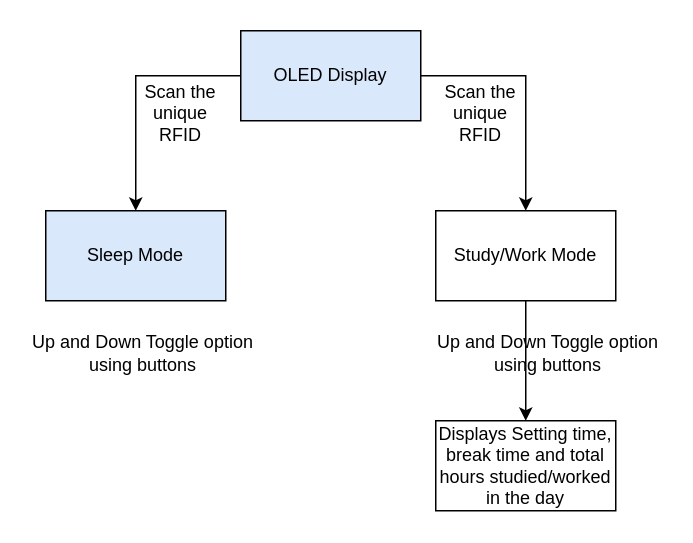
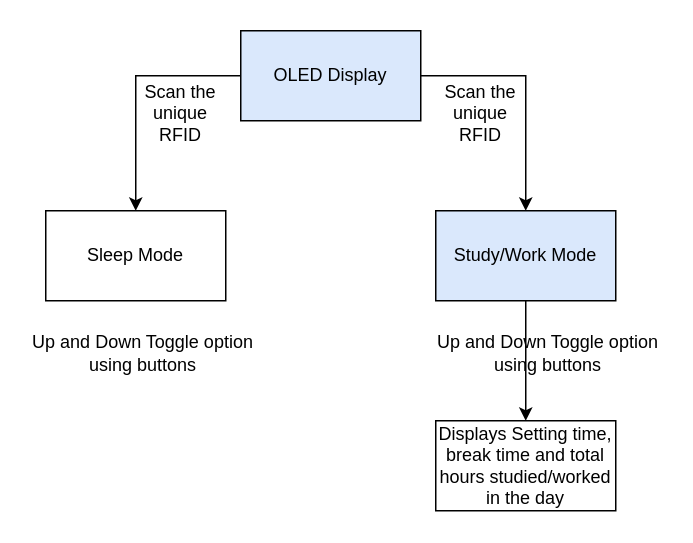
- <mxCell id="4" value="Sleep Mode" style="rounded=0;whiteSpace=wrap;html=1;fillColor=#dae8fc;" vertex="1" parent="1"><mxGeometry x="30" y="140" width="120" height="60" as="geometry" /></mxCell>
+ <mxCell id="4" value="Sleep Mode" style="rounded=0;whiteSpace=wrap;html=1;" vertex="1" parent="1"><mxGeometry x="30" y="140" width="120" height="60" as="geometry" /></mxCell>
- <mxCell id="7" value="Study/Work Mode" style="rounded=0;whiteSpace=wrap;html=1;" vertex="1" parent="1"><mxGeometry x="290" y="140" width="120" height="60" as="geometry" /></mxCell>
+ <mxCell id="7" value="Study/Work Mode" style="rounded=0;whiteSpace=wrap;html=1;fillColor=#dae8fc;" vertex="1" parent="1"><mxGeometry x="290" y="140" width="120" height="60" as="geometry" /></mxCell>
